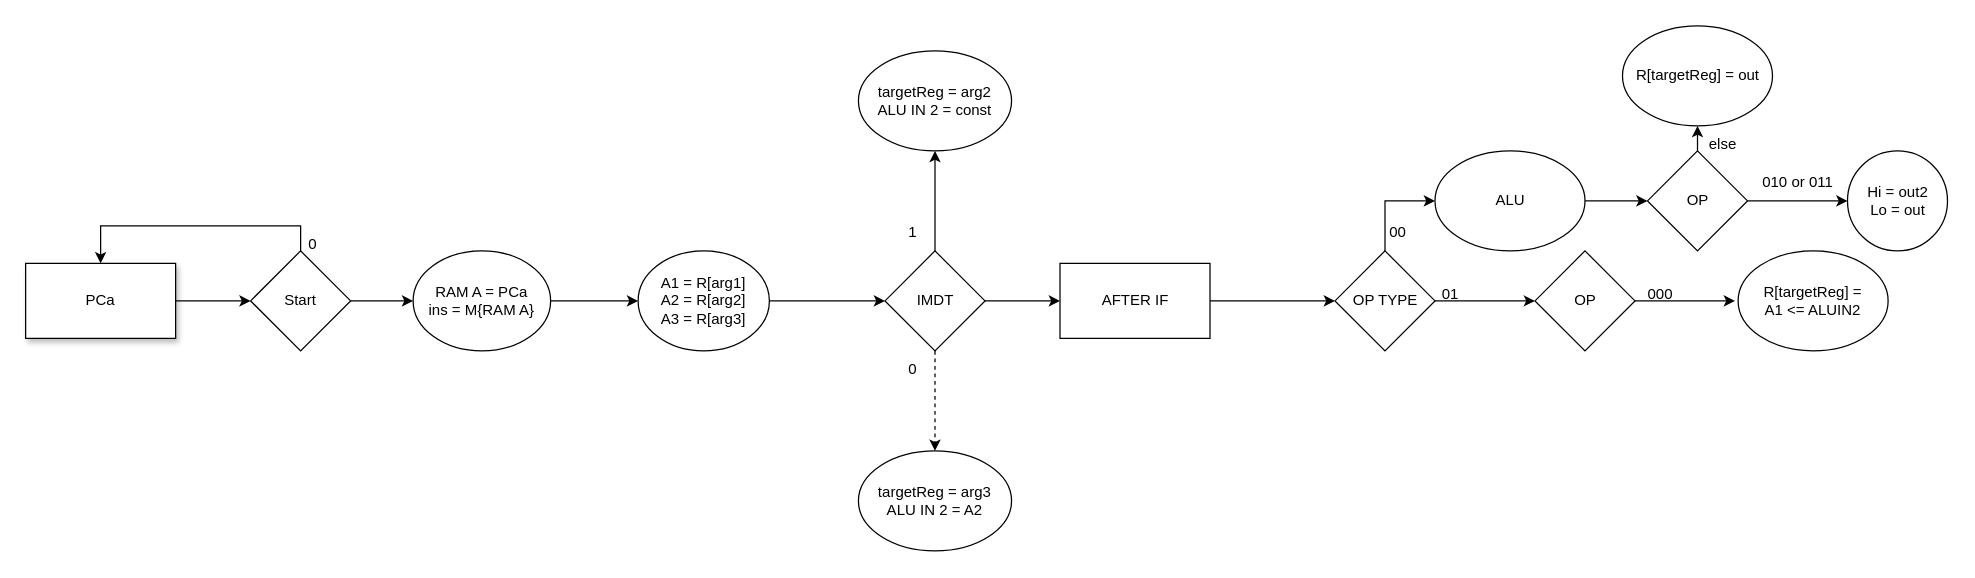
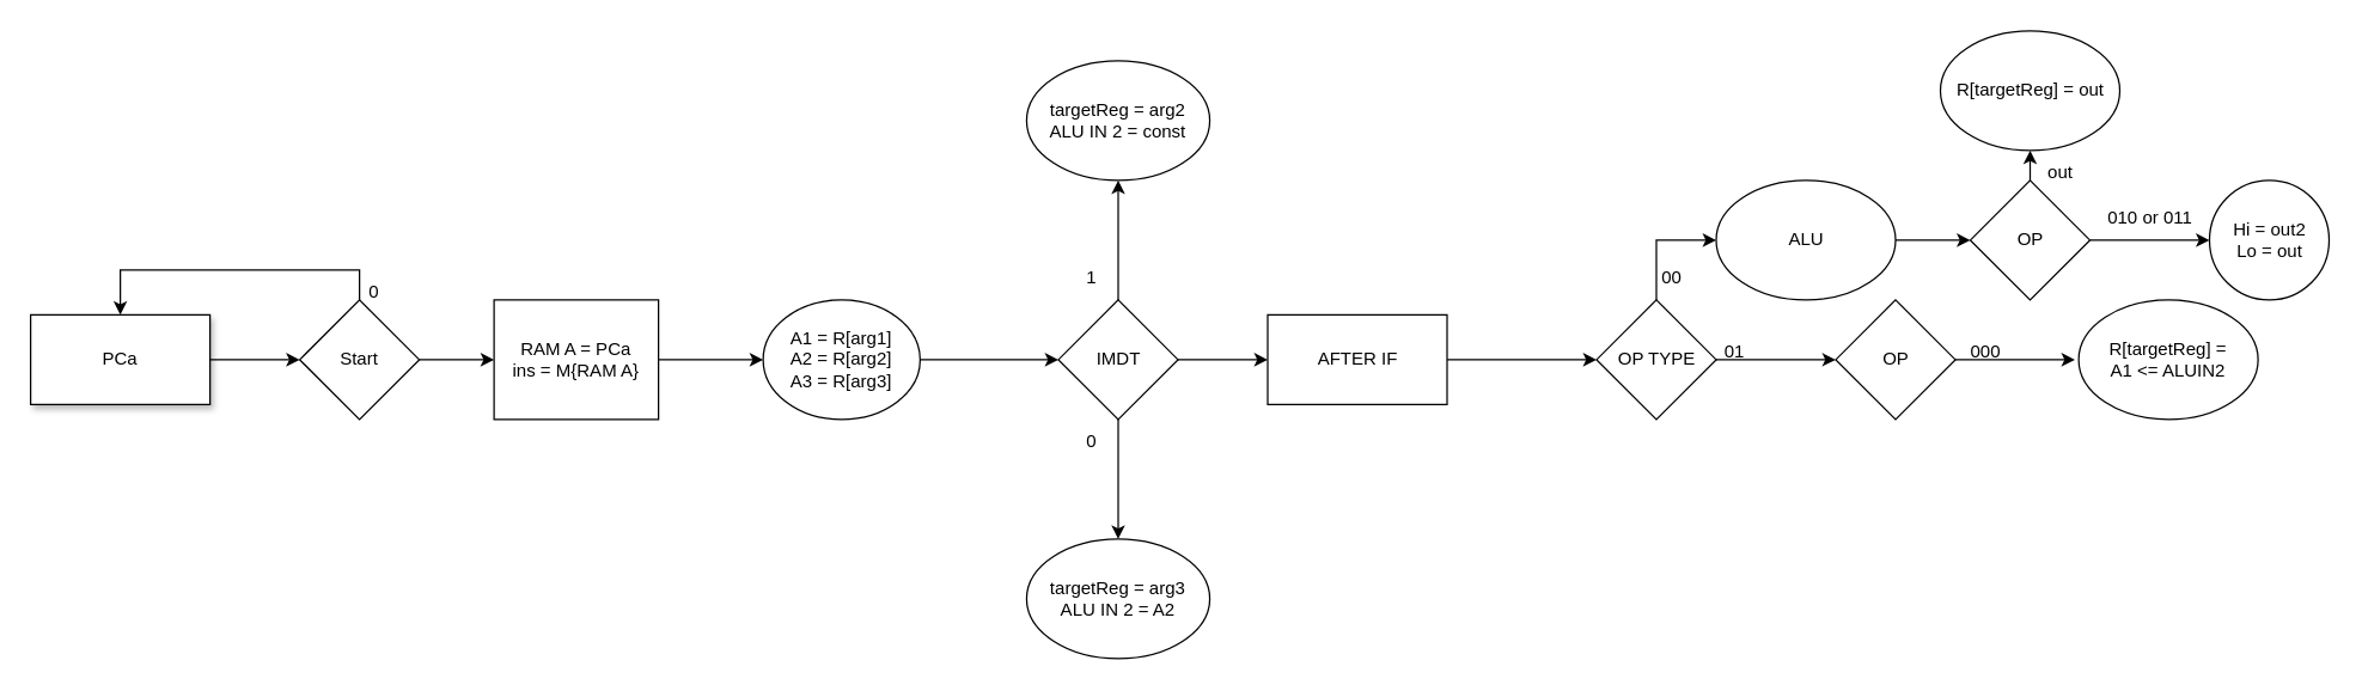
- <mxCell id="34" value="else" style="text;html=1;strokeColor=none;fillColor=none;align=center;verticalAlign=middle;whiteSpace=wrap;rounded=0;fontFamily=Helvetica;fontSize=12;fontColor=default;" vertex="1" parent="1"><mxGeometry x="1347.5" y="100" width="60" height="30" as="geometry" /></mxCell>
+ <mxCell id="34" value="out" style="text;html=1;strokeColor=none;fillColor=none;align=center;verticalAlign=middle;whiteSpace=wrap;rounded=0;fontFamily=Helvetica;fontSize=12;fontColor=default;" vertex="1" parent="1"><mxGeometry x="1347.5" y="100" width="60" height="30" as="geometry" /></mxCell>
- <mxCell id="9" value="RAM A = PCa&lt;br&gt;ins = M{RAM A}" style="ellipse;whiteSpace=wrap;html=1;rounded=0;" vertex="1" parent="1"><mxGeometry x="330" y="200" width="110" height="80" as="geometry" /></mxCell>
+ <mxCell id="9" value="RAM A = PCa&lt;br&gt;ins = M{RAM A}" style="whiteSpace=wrap;html=1;rounded=0;" vertex="1" parent="1"><mxGeometry x="330" y="200" width="110" height="80" as="geometry" /></mxCell>
- <mxCell id="13" value="" style="edgeStyle=orthogonalEdgeStyle;rounded=0;orthogonalLoop=1;jettySize=auto;html=1;fontFamily=Helvetica;fontSize=12;fontColor=default;dashed=1;" edge="1" parent="1" source="15" target="18"><mxGeometry relative="1" as="geometry" /></mxCell>
+ <mxCell id="13" value="" style="edgeStyle=orthogonalEdgeStyle;rounded=0;orthogonalLoop=1;jettySize=auto;html=1;fontFamily=Helvetica;fontSize=12;fontColor=default;" edge="1" parent="1" source="15" target="18"><mxGeometry relative="1" as="geometry" /></mxCell>
